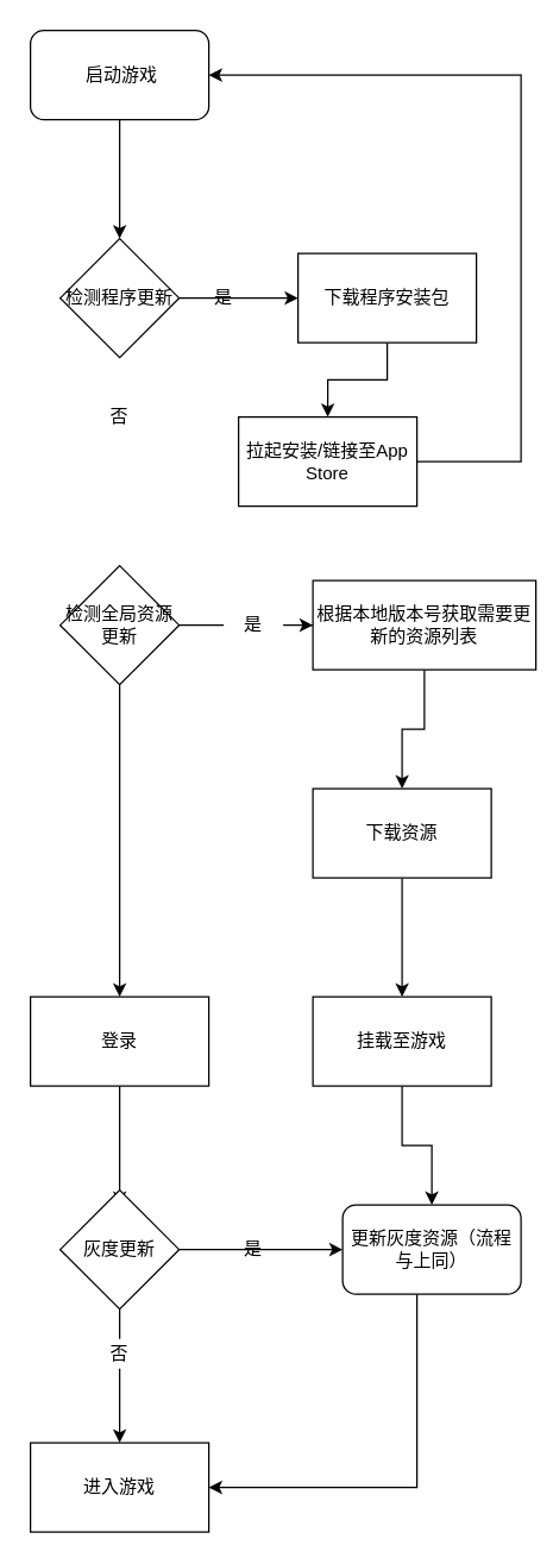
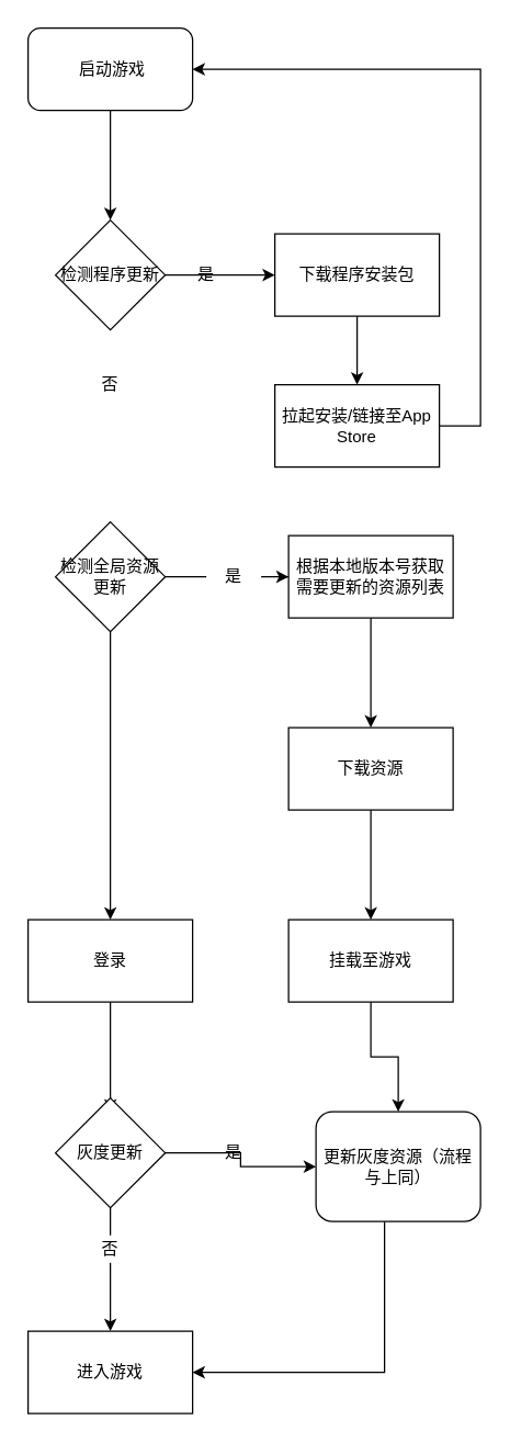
- <mxCell id="14" value="拉起安装/链接至App Store" style="whiteSpace=wrap;html=1;" vertex="1" parent="1"><mxGeometry x="160" y="280" width="120" height="60" as="geometry" /></mxCell>
+ <mxCell id="14" value="拉起安装/链接至App Store" style="whiteSpace=wrap;html=1;" vertex="1" parent="1"><mxGeometry x="200" y="280" width="120" height="60" as="geometry" /></mxCell>
- <mxCell id="18" value="根据本地版本号获取需要更新的资源列表" style="whiteSpace=wrap;html=1;" vertex="1" parent="1"><mxGeometry x="210" y="390" width="150" height="60" as="geometry" /></mxCell>
+ <mxCell id="18" value="根据本地版本号获取需要更新的资源列表" style="whiteSpace=wrap;html=1;" vertex="1" parent="1"><mxGeometry x="210" y="390" width="120" height="60" as="geometry" /></mxCell>
- <mxCell id="32" value="更新灰度资源（流程与上同）" style="rounded=1;whiteSpace=wrap;html=1;" vertex="1" parent="1"><mxGeometry x="230" y="810" width="120" height="60" as="geometry" /></mxCell>
+ <mxCell id="32" value="更新灰度资源（流程与上同）" style="rounded=1;whiteSpace=wrap;html=1;" vertex="1" parent="1"><mxGeometry x="230" y="810" width="120" height="80" as="geometry" /></mxCell>
